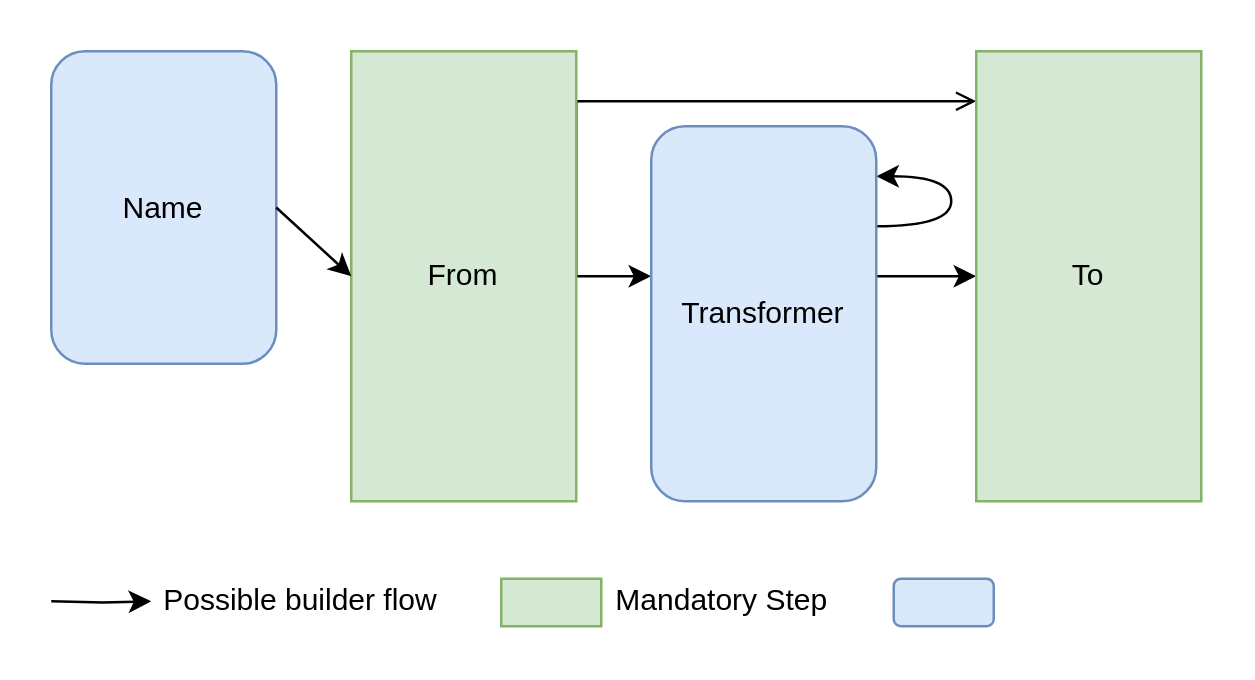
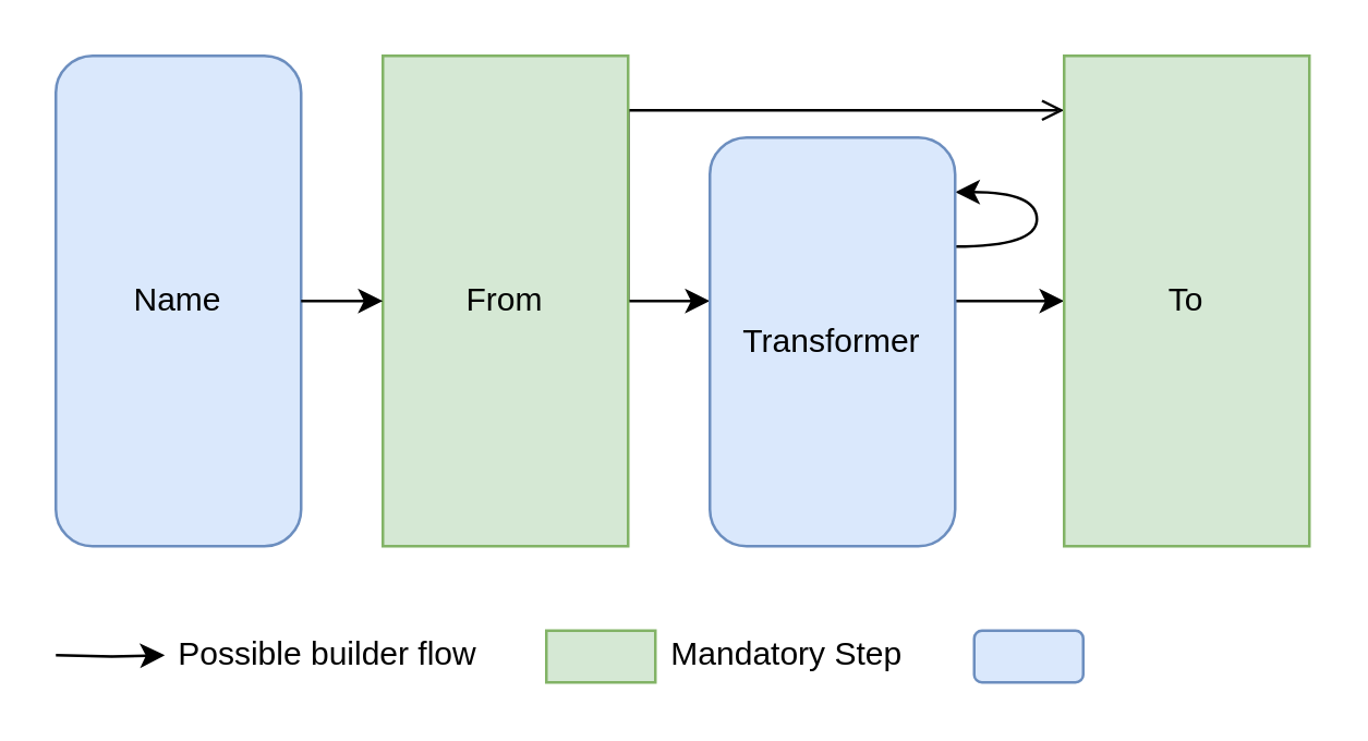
- <mxCell id="14" value="Name" style="rounded=1;whiteSpace=wrap;html=1;fillColor=#dae8fc;strokeColor=#6c8ebf;" parent="1" vertex="1"><mxGeometry x="20" y="20" width="90" height="125" as="geometry" /></mxCell>
+ <mxCell id="14" value="Name" style="rounded=1;whiteSpace=wrap;html=1;fillColor=#dae8fc;strokeColor=#6c8ebf;" parent="1" vertex="1"><mxGeometry x="20" y="20" width="90" height="180" as="geometry" /></mxCell>
